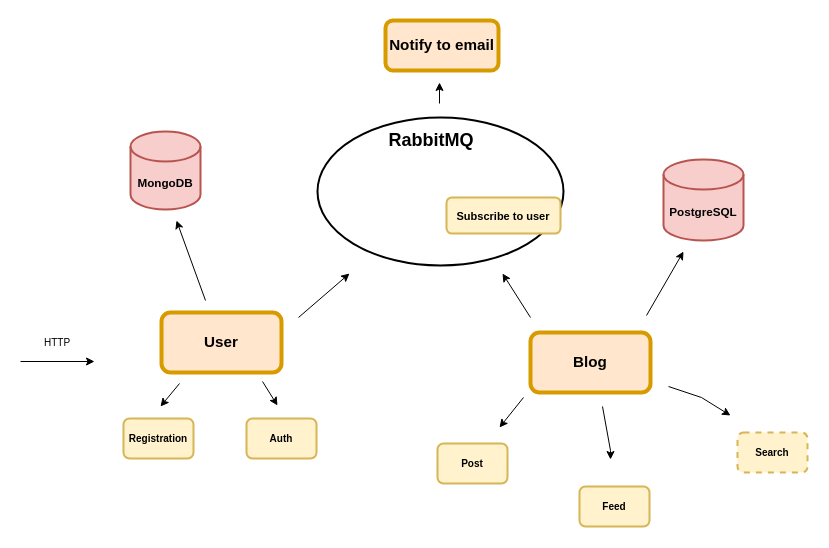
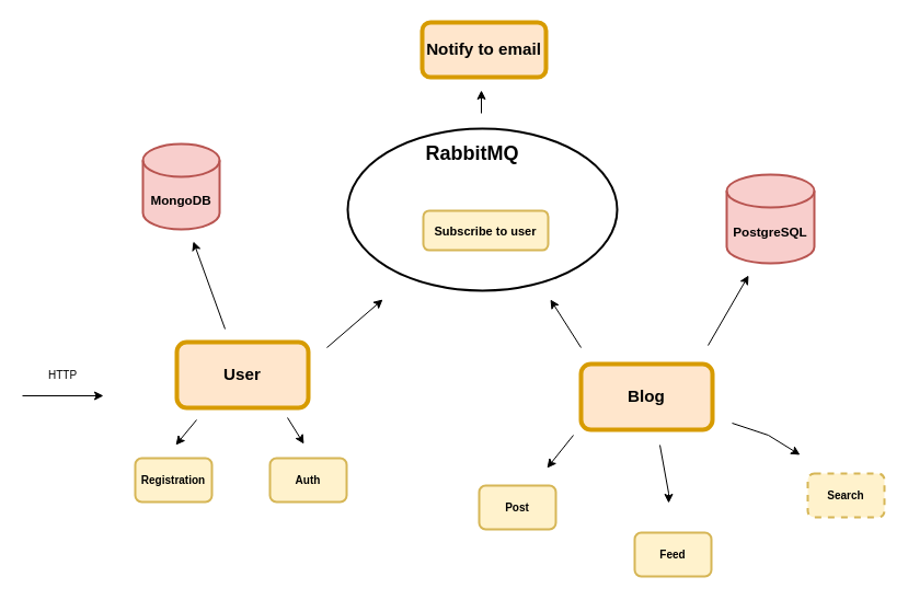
- <mxCell id="21" value="&lt;h3&gt;&lt;font style=&quot;font-size: 11px&quot;&gt;Subscribe to user&lt;/font&gt;&lt;/h3&gt;" style="rounded=1;whiteSpace=wrap;html=1;strokeWidth=2;fillColor=#fff2cc;strokeColor=#d6b656;" vertex="1" parent="1"><mxGeometry x="446" y="197" width="114" height="36" as="geometry" /></mxCell>
+ <mxCell id="21" value="&lt;h3&gt;&lt;font style=&quot;font-size: 11px&quot;&gt;Subscribe to user&lt;/font&gt;&lt;/h3&gt;" style="rounded=1;whiteSpace=wrap;html=1;strokeWidth=2;fillColor=#fff2cc;strokeColor=#d6b656;" vertex="1" parent="1"><mxGeometry x="386" y="192" width="114" height="36" as="geometry" /></mxCell>
